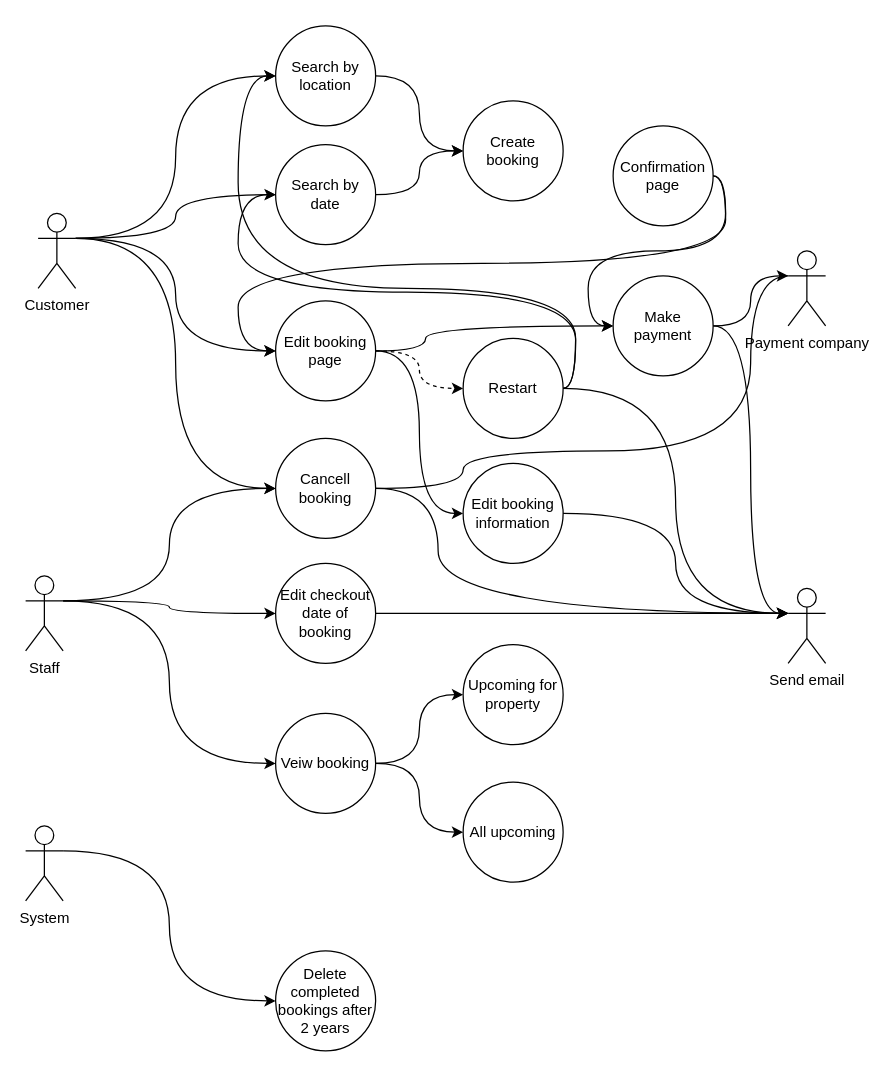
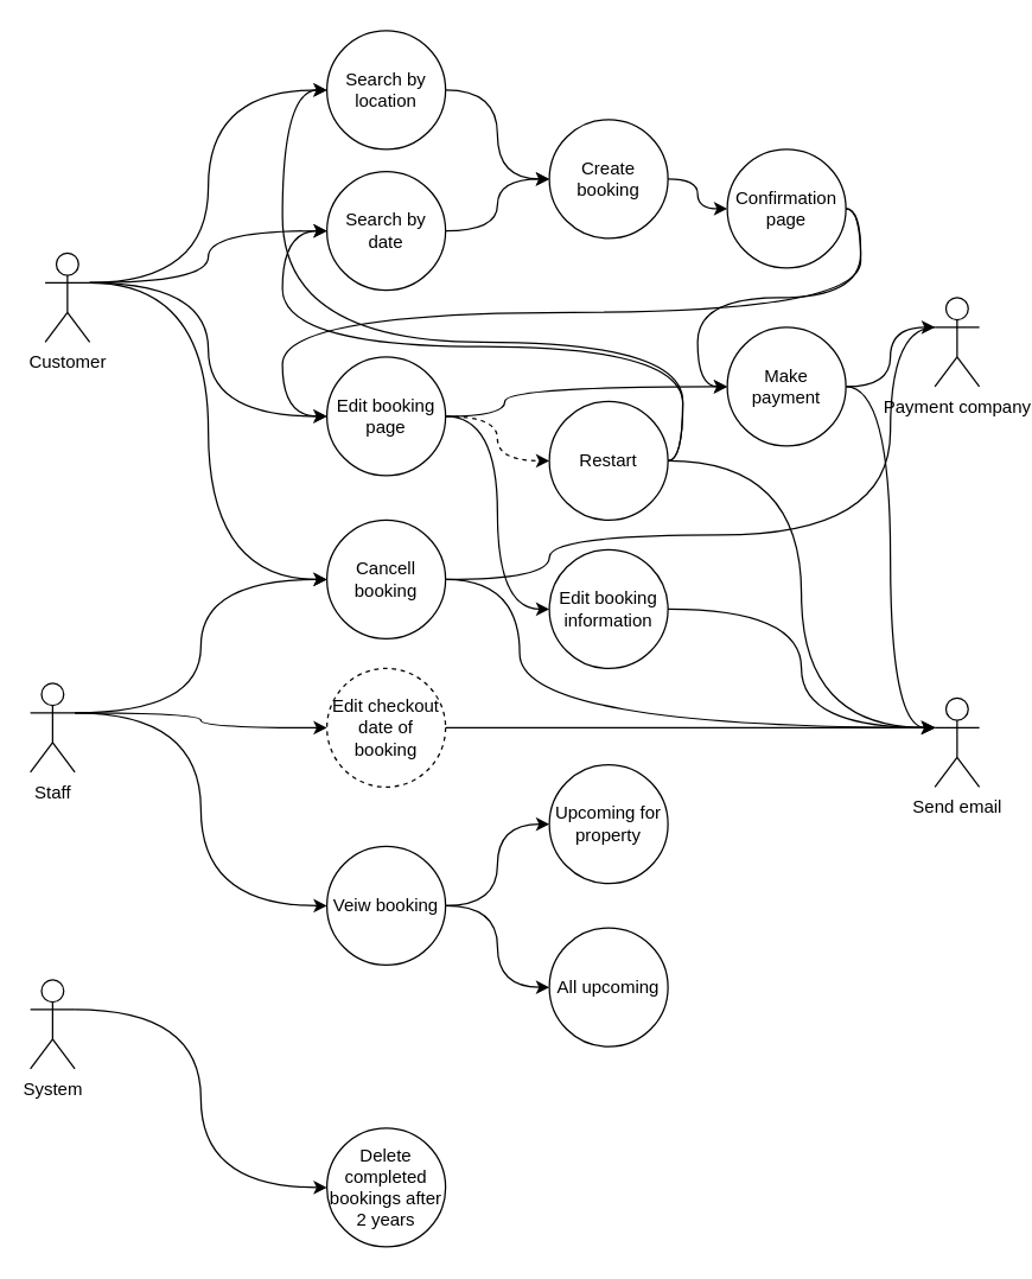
+ <mxCell id="17" value="" style="endArrow=classic;html=1;rounded=0;exitX=1;exitY=0.5;exitDx=0;exitDy=0;entryX=0;entryY=0.5;entryDx=0;entryDy=0;edgeStyle=orthogonalEdgeStyle;curved=1;" parent="1" source="6" target="41" edge="1"><mxGeometry width="50" height="50" relative="1" as="geometry"><mxPoint x="330" y="465" as="sourcePoint" /><mxPoint x="530" y="300" as="targetPoint" /></mxGeometry></mxCell>
- <mxCell id="16" value="" style="endArrow=open;html=1;rounded=0;exitX=1;exitY=0.333;exitDx=0;exitDy=0;entryX=0;entryY=0.5;entryDx=0;entryDy=0;edgeStyle=orthogonalEdgeStyle;curved=1;exitPerimeter=0;" parent="1" source="2" target="14" edge="1"><mxGeometry width="50" height="50" relative="1" as="geometry"><mxPoint x="330" y="465" as="sourcePoint" /><mxPoint x="530" y="300" as="targetPoint" /></mxGeometry></mxCell>
+ <mxCell id="16" value="" style="endArrow=classic;html=1;rounded=0;exitX=1;exitY=0.333;exitDx=0;exitDy=0;entryX=0;entryY=0.5;entryDx=0;entryDy=0;edgeStyle=orthogonalEdgeStyle;curved=1;exitPerimeter=0;" parent="1" source="2" target="14" edge="1"><mxGeometry width="50" height="50" relative="1" as="geometry"><mxPoint x="330" y="465" as="sourcePoint" /><mxPoint x="530" y="300" as="targetPoint" /></mxGeometry></mxCell>
- <mxCell id="33" value="Edit checkout date of booking" style="ellipse;whiteSpace=wrap;html=1;aspect=fixed;" parent="1" vertex="1"><mxGeometry x="220" y="450" width="80" height="80" as="geometry" /></mxCell>
+ <mxCell id="33" value="Edit checkout date of booking" style="ellipse;whiteSpace=wrap;html=1;aspect=fixed;dashed=1;" parent="1" vertex="1"><mxGeometry x="220" y="450" width="80" height="80" as="geometry" /></mxCell>
